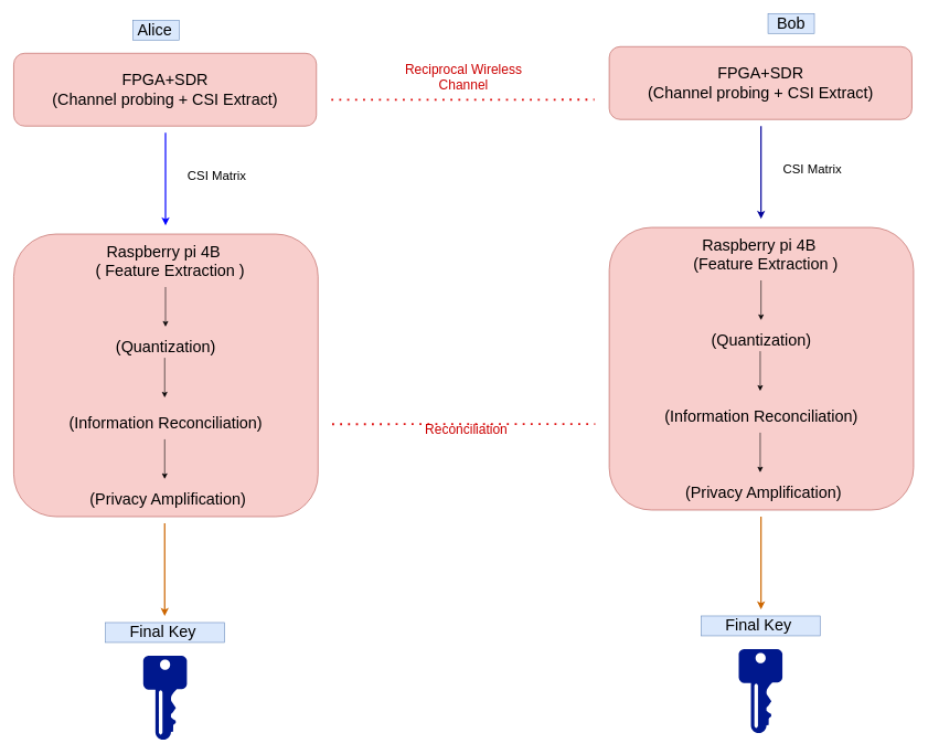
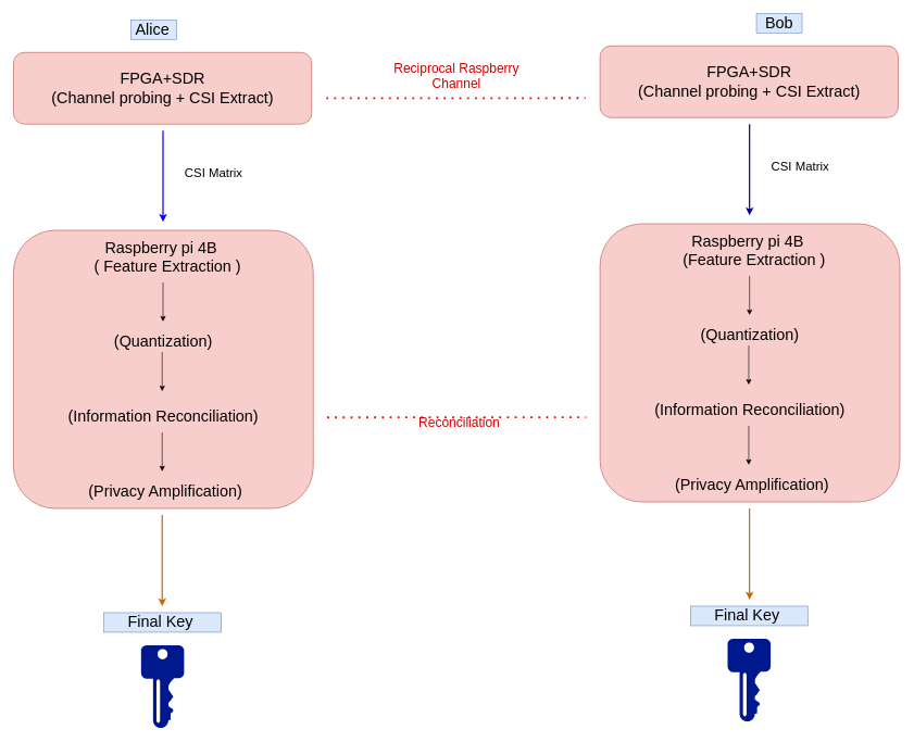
- <mxCell id="10" value="&lt;font style=&quot;font-size: 20px; color: rgb(204, 0, 0);&quot;&gt;Reciprocal Wireless Channel&lt;/font&gt;" style="text;html=1;align=center;verticalAlign=middle;whiteSpace=wrap;rounded=0;" parent="1" vertex="1"><mxGeometry x="600" y="20" width="200" height="190" as="geometry" /></mxCell>
+ <mxCell id="10" value="&lt;font style=&quot;font-size: 20px; color: rgb(204, 0, 0);&quot;&gt;Reciprocal Raspberry Channel&lt;/font&gt;" style="text;html=1;align=center;verticalAlign=middle;whiteSpace=wrap;rounded=0;" parent="1" vertex="1"><mxGeometry x="600" y="20" width="200" height="190" as="geometry" /></mxCell>
